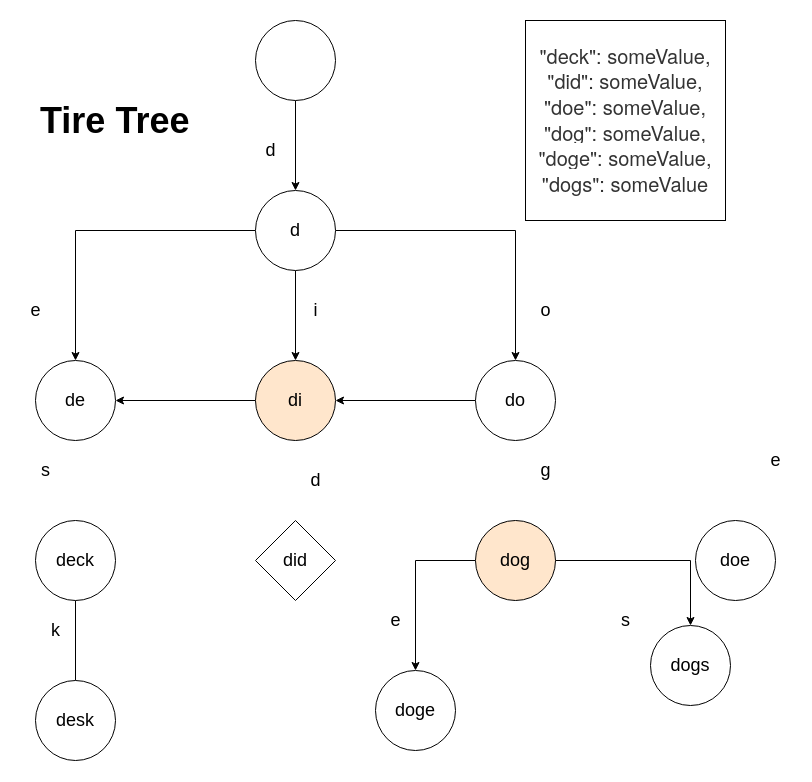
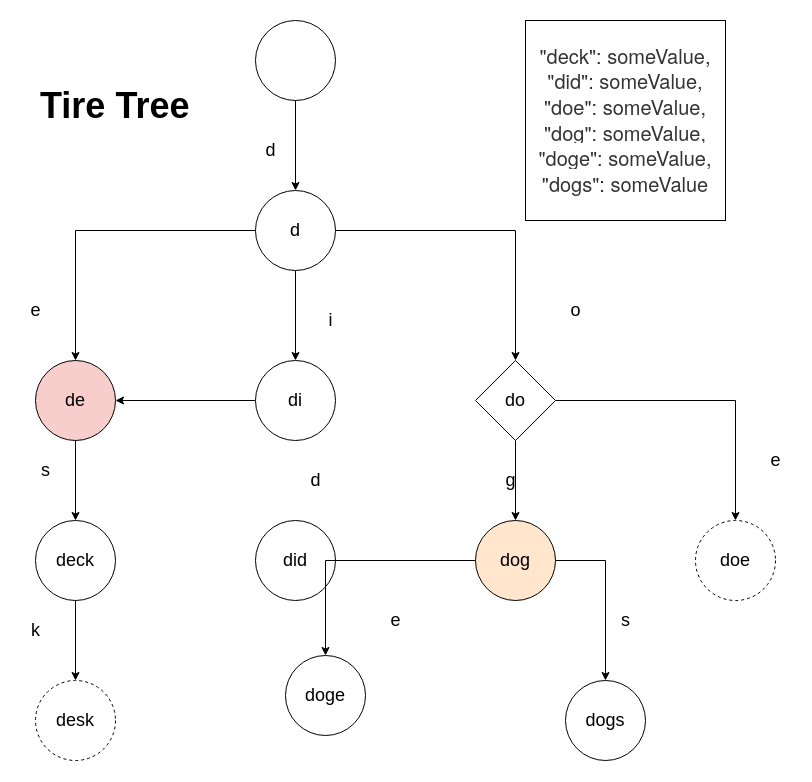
- <mxCell id="37" value="&lt;h1&gt;Tire Tree&lt;/h1&gt;" style="text;html=1;strokeColor=none;fillColor=none;spacing=5;spacingTop=-20;whiteSpace=wrap;overflow=hidden;rounded=0;fontSize=18;" vertex="1" parent="1"><mxGeometry x="35" y="85" width="165" height="70" as="geometry" /></mxCell>
+ <mxCell id="37" value="&lt;h1&gt;Tire Tree&lt;/h1&gt;" style="text;html=1;strokeColor=none;fillColor=none;spacing=5;spacingTop=-20;whiteSpace=wrap;overflow=hidden;rounded=0;fontSize=18;" vertex="1" parent="1"><mxGeometry x="35" y="70" width="165" height="70" as="geometry" /></mxCell>
- <mxCell id="17" value="i" style="text;html=1;align=center;verticalAlign=middle;resizable=0;points=[];autosize=1;strokeColor=none;fillColor=none;fontSize=18;" vertex="1" parent="1"><mxGeometry x="300" y="290" width="30" height="40" as="geometry" /></mxCell>
+ <mxCell id="17" value="i" style="text;html=1;align=center;verticalAlign=middle;resizable=0;points=[];autosize=1;strokeColor=none;fillColor=none;fontSize=18;" vertex="1" parent="1"><mxGeometry x="315" y="300" width="30" height="40" as="geometry" /></mxCell>
- <mxCell id="18" value="o" style="text;html=1;align=center;verticalAlign=middle;resizable=0;points=[];autosize=1;strokeColor=none;fillColor=none;fontSize=18;" vertex="1" parent="1"><mxGeometry x="530" y="290" width="30" height="40" as="geometry" /></mxCell>
+ <mxCell id="18" value="o" style="text;html=1;align=center;verticalAlign=middle;resizable=0;points=[];autosize=1;strokeColor=none;fillColor=none;fontSize=18;" vertex="1" parent="1"><mxGeometry x="560" y="290" width="30" height="40" as="geometry" /></mxCell>
- <mxCell id="12" value="&lt;font style=&quot;font-size: 18px;&quot;&gt;de&lt;/font&gt;" style="ellipse;whiteSpace=wrap;html=1;aspect=fixed;" vertex="1" parent="1"><mxGeometry x="35" y="360" width="80" height="80" as="geometry" /></mxCell>
+ <mxCell id="12" value="&lt;font style=&quot;font-size: 18px;&quot;&gt;de&lt;/font&gt;" style="ellipse;whiteSpace=wrap;html=1;aspect=fixed;fillColor=#f8cecc;" vertex="1" parent="1"><mxGeometry x="35" y="360" width="80" height="80" as="geometry" /></mxCell>
- <mxCell id="10" value="&lt;span style=&quot;font-size: 18px;&quot;&gt;di&lt;/span&gt;" style="ellipse;whiteSpace=wrap;html=1;aspect=fixed;fillColor=#ffe6cc;" vertex="1" parent="1"><mxGeometry x="255" y="360" width="80" height="80" as="geometry" /></mxCell>
+ <mxCell id="10" value="&lt;span style=&quot;font-size: 18px;&quot;&gt;di&lt;/span&gt;" style="ellipse;whiteSpace=wrap;html=1;aspect=fixed;" vertex="1" parent="1"><mxGeometry x="255" y="360" width="80" height="80" as="geometry" /></mxCell>
- <mxCell id="13" value="" style="edgeStyle=orthogonalEdgeStyle;rounded=0;orthogonalLoop=1;jettySize=auto;html=1;fontSize=18;" edge="1" parent="1" source="15" target="10"><mxGeometry relative="1" as="geometry" /></mxCell>
+ <mxCell id="13" value="" style="edgeStyle=orthogonalEdgeStyle;rounded=0;orthogonalLoop=1;jettySize=auto;html=1;fontSize=18;" edge="1" parent="1" source="15" target="28"><mxGeometry relative="1" as="geometry" /></mxCell>
- <mxCell id="15" value="&lt;span style=&quot;font-size: 18px;&quot;&gt;do&lt;/span&gt;" style="ellipse;whiteSpace=wrap;html=1;aspect=fixed;" vertex="1" parent="1"><mxGeometry x="475" y="360" width="80" height="80" as="geometry" /></mxCell>
+ <mxCell id="15" value="&lt;span style=&quot;font-size: 18px;&quot;&gt;do&lt;/span&gt;" style="rhombus;whiteSpace=wrap;html=1;aspect=fixed;" vertex="1" parent="1"><mxGeometry x="475" y="360" width="80" height="80" as="geometry" /></mxCell>
+ <mxCell id="14" value="" style="edgeStyle=orthogonalEdgeStyle;rounded=0;orthogonalLoop=1;jettySize=auto;html=1;fontSize=18;" edge="1" parent="1" source="15" target="29"><mxGeometry relative="1" as="geometry" /></mxCell>
- <mxCell id="33" value="g" style="text;html=1;align=center;verticalAlign=middle;resizable=0;points=[];autosize=1;strokeColor=none;fillColor=none;fontSize=18;" vertex="1" parent="1"><mxGeometry x="530" y="450" width="30" height="40" as="geometry" /></mxCell>
+ <mxCell id="33" value="g" style="text;html=1;align=center;verticalAlign=middle;resizable=0;points=[];autosize=1;strokeColor=none;fillColor=none;fontSize=18;" vertex="1" parent="1"><mxGeometry x="495" y="460" width="30" height="40" as="geometry" /></mxCell>
+ <mxCell id="11" value="" style="edgeStyle=orthogonalEdgeStyle;rounded=0;orthogonalLoop=1;jettySize=auto;html=1;fontSize=18;" edge="1" parent="1" source="12" target="20"><mxGeometry relative="1" as="geometry" /></mxCell>
- <mxCell id="24" value="&lt;font style=&quot;font-size: 18px;&quot;&gt;did&lt;/font&gt;" style="rhombus;whiteSpace=wrap;html=1;aspect=fixed;" vertex="1" parent="1"><mxGeometry x="255" y="520" width="80" height="80" as="geometry" /></mxCell>
+ <mxCell id="24" value="&lt;font style=&quot;font-size: 18px;&quot;&gt;did&lt;/font&gt;" style="ellipse;whiteSpace=wrap;html=1;aspect=fixed;" vertex="1" parent="1"><mxGeometry x="255" y="520" width="80" height="80" as="geometry" /></mxCell>
- <mxCell id="29" value="&lt;span style=&quot;font-size: 18px;&quot;&gt;doe&lt;/span&gt;" style="ellipse;whiteSpace=wrap;html=1;aspect=fixed;" vertex="1" parent="1"><mxGeometry x="695" y="520" width="80" height="80" as="geometry" /></mxCell>
+ <mxCell id="29" value="&lt;span style=&quot;font-size: 18px;&quot;&gt;doe&lt;/span&gt;" style="ellipse;whiteSpace=wrap;html=1;aspect=fixed;dashed=1;" vertex="1" parent="1"><mxGeometry x="695" y="520" width="80" height="80" as="geometry" /></mxCell>
- <mxCell id="23" value="k" style="text;html=1;align=center;verticalAlign=middle;resizable=0;points=[];autosize=1;strokeColor=none;fillColor=none;fontSize=18;" vertex="1" parent="1"><mxGeometry x="40" y="610" width="30" height="40" as="geometry" /></mxCell>
+ <mxCell id="23" value="k" style="text;html=1;align=center;verticalAlign=middle;resizable=0;points=[];autosize=1;strokeColor=none;fillColor=none;fontSize=18;" vertex="1" parent="1"><mxGeometry x="20" y="610" width="30" height="40" as="geometry" /></mxCell>
- <mxCell id="30" value="&lt;span style=&quot;font-size: 18px;&quot;&gt;dogs&lt;/span&gt;" style="ellipse;whiteSpace=wrap;html=1;aspect=fixed;" vertex="1" parent="1"><mxGeometry x="650" y="625" width="80" height="80" as="geometry" /></mxCell>
+ <mxCell id="30" value="&lt;span style=&quot;font-size: 18px;&quot;&gt;dogs&lt;/span&gt;" style="ellipse;whiteSpace=wrap;html=1;aspect=fixed;" vertex="1" parent="1"><mxGeometry x="565" y="680" width="80" height="80" as="geometry" /></mxCell>
- <mxCell id="19" value="" style="edgeStyle=orthogonalEdgeStyle;rounded=0;orthogonalLoop=1;jettySize=auto;html=1;fontSize=18;endArrow=none;" edge="1" parent="1" source="20" target="21"><mxGeometry relative="1" as="geometry" /></mxCell>
+ <mxCell id="19" value="" style="edgeStyle=orthogonalEdgeStyle;rounded=0;orthogonalLoop=1;jettySize=auto;html=1;fontSize=18;" edge="1" parent="1" source="20" target="21"><mxGeometry relative="1" as="geometry" /></mxCell>
- <mxCell id="31" value="&lt;span style=&quot;font-size: 18px;&quot;&gt;doge&lt;/span&gt;" style="ellipse;whiteSpace=wrap;html=1;aspect=fixed;" vertex="1" parent="1"><mxGeometry x="375" y="670" width="80" height="80" as="geometry" /></mxCell>
+ <mxCell id="31" value="&lt;span style=&quot;font-size: 18px;&quot;&gt;doge&lt;/span&gt;" style="ellipse;whiteSpace=wrap;html=1;aspect=fixed;" vertex="1" parent="1"><mxGeometry x="285" y="655" width="80" height="80" as="geometry" /></mxCell>
- <mxCell id="21" value="&lt;span style=&quot;font-size: 18px;&quot;&gt;desk&lt;/span&gt;" style="ellipse;whiteSpace=wrap;html=1;aspect=fixed;" vertex="1" parent="1"><mxGeometry x="35" y="680" width="80" height="80" as="geometry" /></mxCell>
+ <mxCell id="21" value="&lt;span style=&quot;font-size: 18px;&quot;&gt;desk&lt;/span&gt;" style="ellipse;whiteSpace=wrap;html=1;aspect=fixed;dashed=1;" vertex="1" parent="1"><mxGeometry x="35" y="680" width="80" height="80" as="geometry" /></mxCell>
